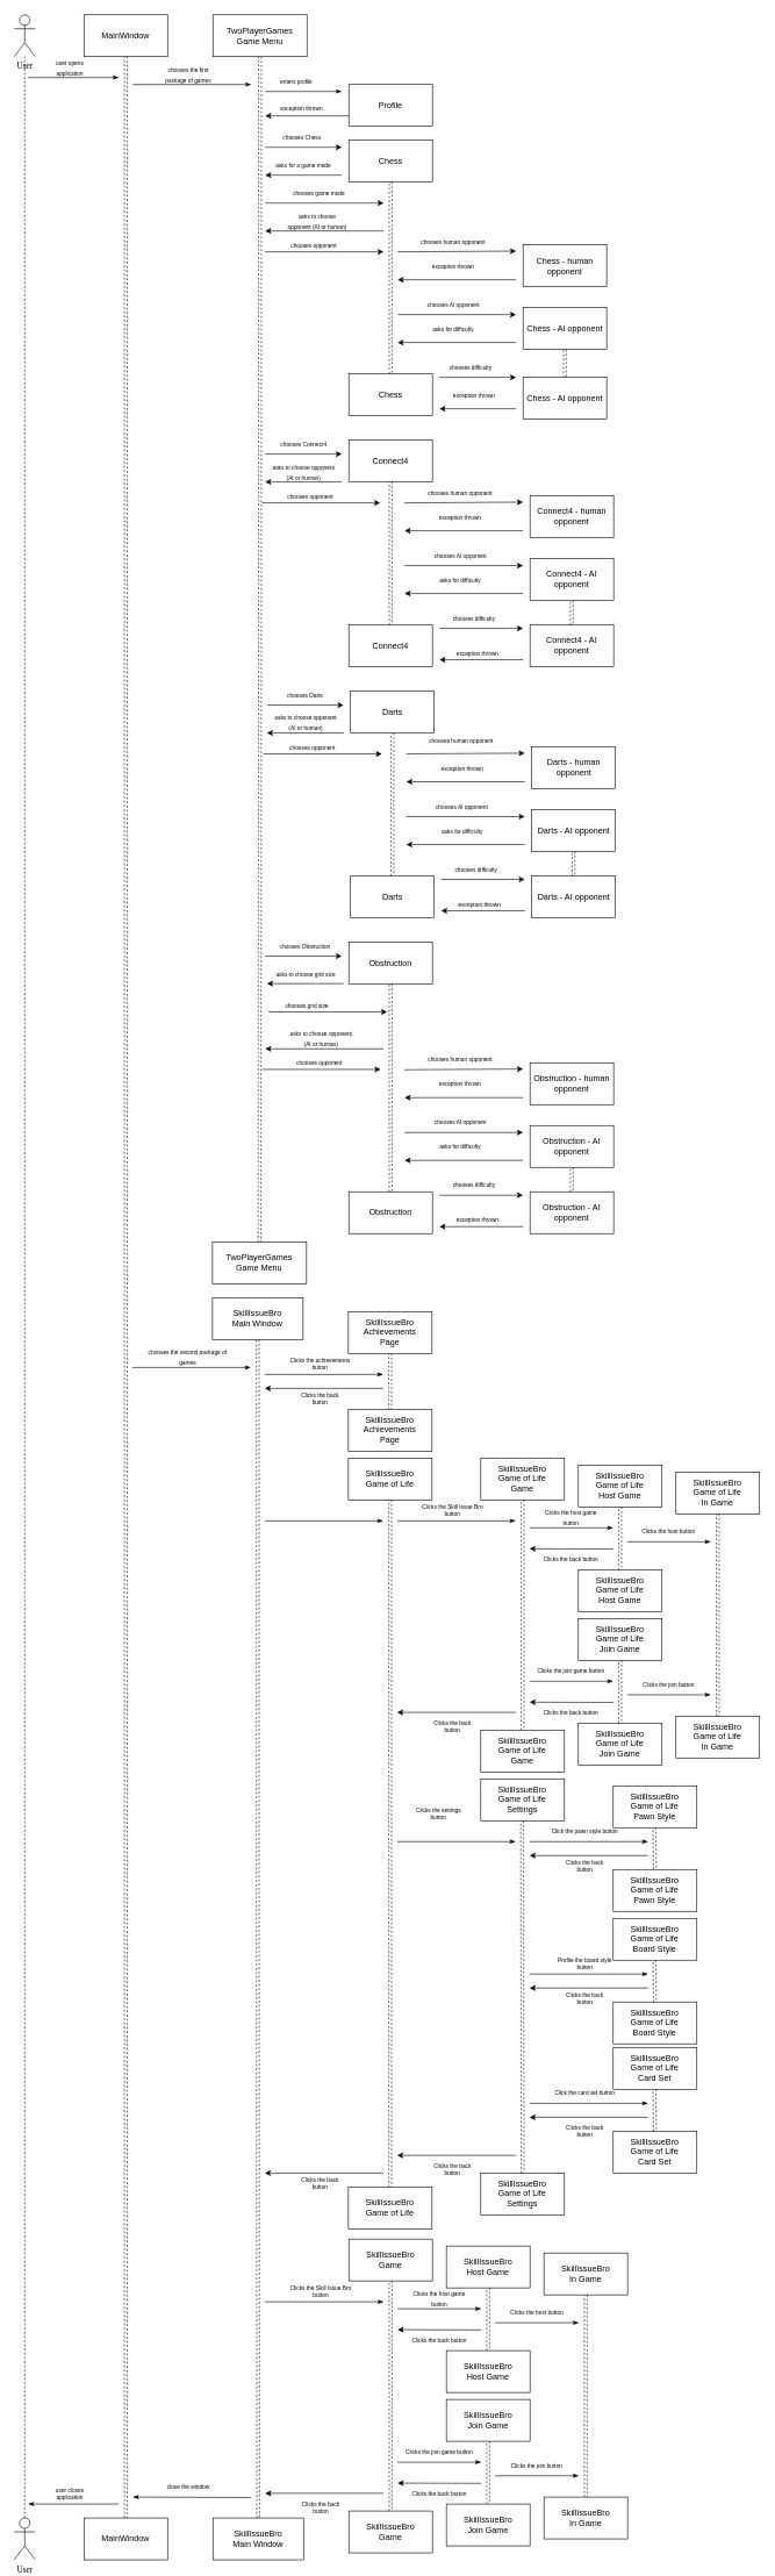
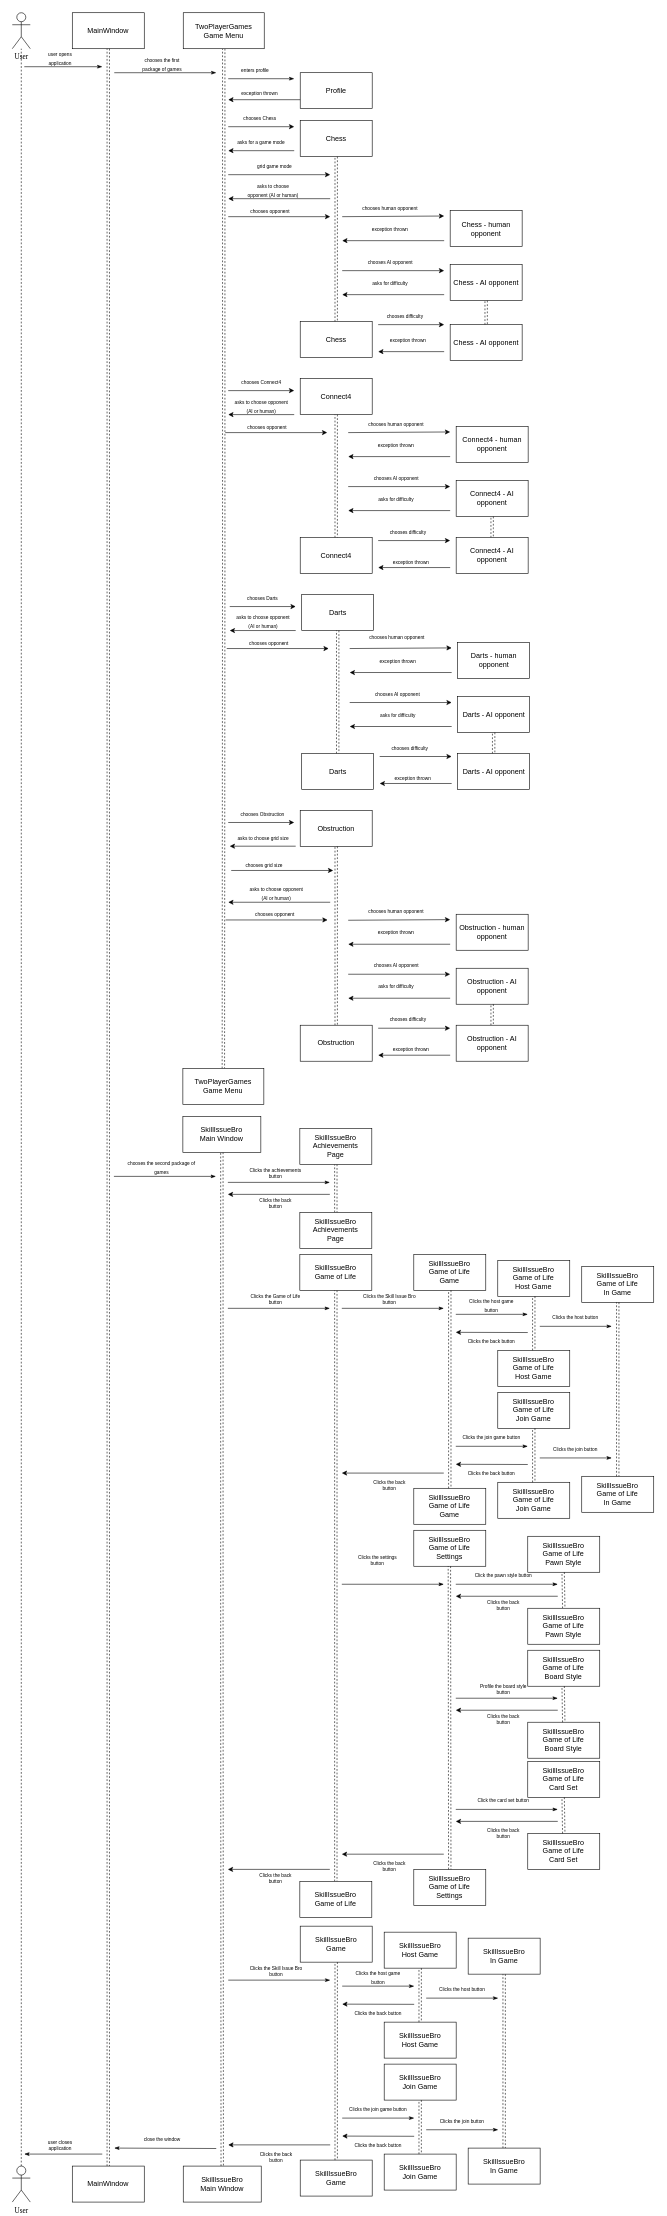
- <mxCell id="46" value="&lt;font style=&quot;font-size: 8px;&quot;&gt;chooses game mode&lt;/font&gt;" style="text;html=1;align=center;verticalAlign=middle;whiteSpace=wrap;rounded=0;" parent="1" vertex="1"><mxGeometry x="415" y="260" width="85" height="30" as="geometry" /></mxCell>
+ <mxCell id="46" value="&lt;font style=&quot;font-size: 8px;&quot;&gt;grid game mode&lt;/font&gt;" style="text;html=1;align=center;verticalAlign=middle;whiteSpace=wrap;rounded=0;" parent="1" vertex="1"><mxGeometry x="415" y="260" width="85" height="30" as="geometry" /></mxCell>
+ <mxCell id="41" value="&lt;div style=&quot;font-size: 8px;&quot;&gt;&lt;font style=&quot;font-size: 8px;&quot;&gt;Clicks the Game of Life&lt;br&gt;&lt;/font&gt;&lt;/div&gt;&lt;div style=&quot;font-size: 8px;&quot;&gt;&lt;font style=&quot;font-size: 8px;&quot;&gt;button&lt;font style=&quot;font-size: 8px;&quot;&gt;&lt;br&gt;&lt;/font&gt;&lt;/font&gt;&lt;/div&gt;" style="text;html=1;align=center;verticalAlign=middle;whiteSpace=wrap;rounded=0;" parent="1" vertex="1"><mxGeometry x="409.38" y="2150" width="100" height="30" as="geometry" /></mxCell>
